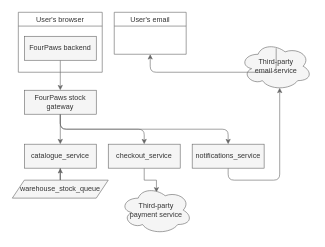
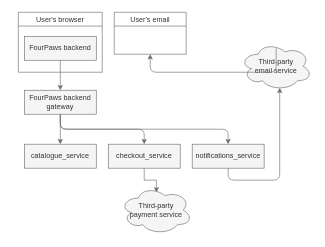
- <mxCell id="7" value="FourPaws stock gateway" style="rounded=0;whiteSpace=wrap;html=1;fontSize=12;fillColor=#f5f5f5;fontColor=#333333;strokeColor=#666666;" parent="1" vertex="1"><mxGeometry x="40" y="150" width="120" height="40" as="geometry" /></mxCell>
+ <mxCell id="7" value="FourPaws backend gateway" style="rounded=0;whiteSpace=wrap;html=1;fontSize=12;fillColor=#f5f5f5;fontColor=#333333;strokeColor=#666666;" parent="1" vertex="1"><mxGeometry x="40" y="150" width="120" height="40" as="geometry" /></mxCell>
- <mxCell id="9" value="" style="edgeStyle=orthogonalEdgeStyle;rounded=0;orthogonalLoop=1;jettySize=auto;html=1;fontSize=12;fillColor=#f5f5f5;strokeColor=#666666;" parent="1" source="10" target="8" edge="1"><mxGeometry relative="1" as="geometry" /></mxCell>
- <mxCell id="10" value="warehouse_stock_queue" style="shape=parallelogram;perimeter=parallelogramPerimeter;whiteSpace=wrap;html=1;fixedSize=1;fontSize=12;fillColor=#f5f5f5;fontColor=#333333;strokeColor=#666666;" parent="1" vertex="1"><mxGeometry x="20" y="300" width="160" height="30" as="geometry" /></mxCell>
